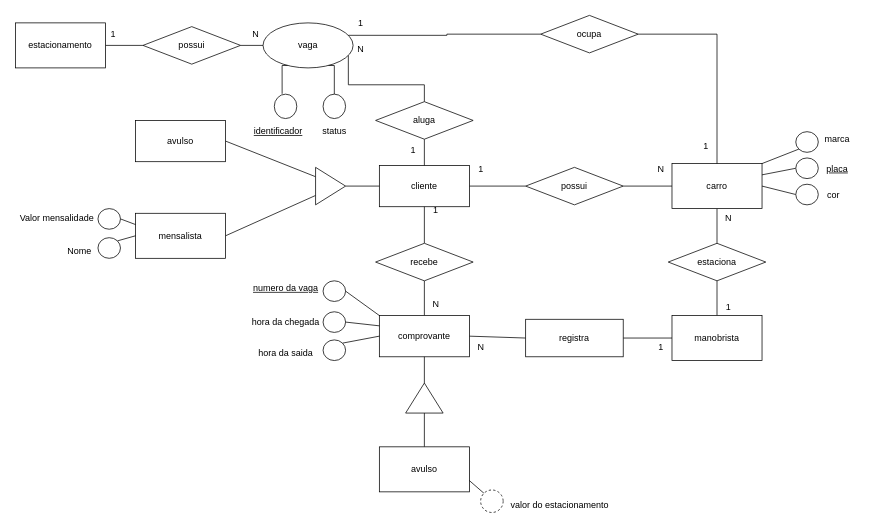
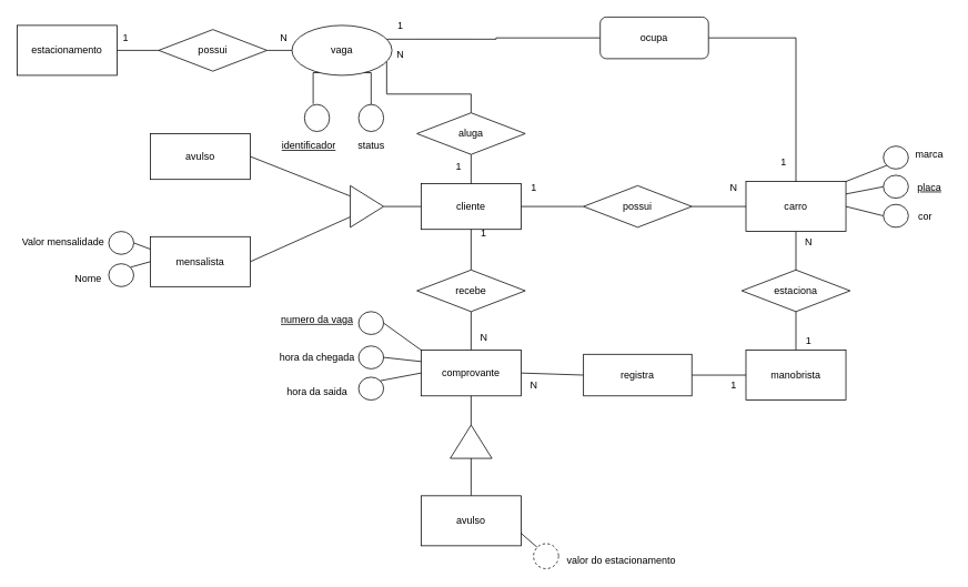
- <mxCell id="63" value="ocupa&lt;br&gt;" style="rhombus;whiteSpace=wrap;html=1;" vertex="1" parent="1"><mxGeometry x="720" y="20" width="130" height="50" as="geometry" /></mxCell>
+ <mxCell id="63" value="ocupa&lt;br&gt;" style="whiteSpace=wrap;html=1;rounded=1;" vertex="1" parent="1"><mxGeometry x="720" y="20" width="130" height="50" as="geometry" /></mxCell>
